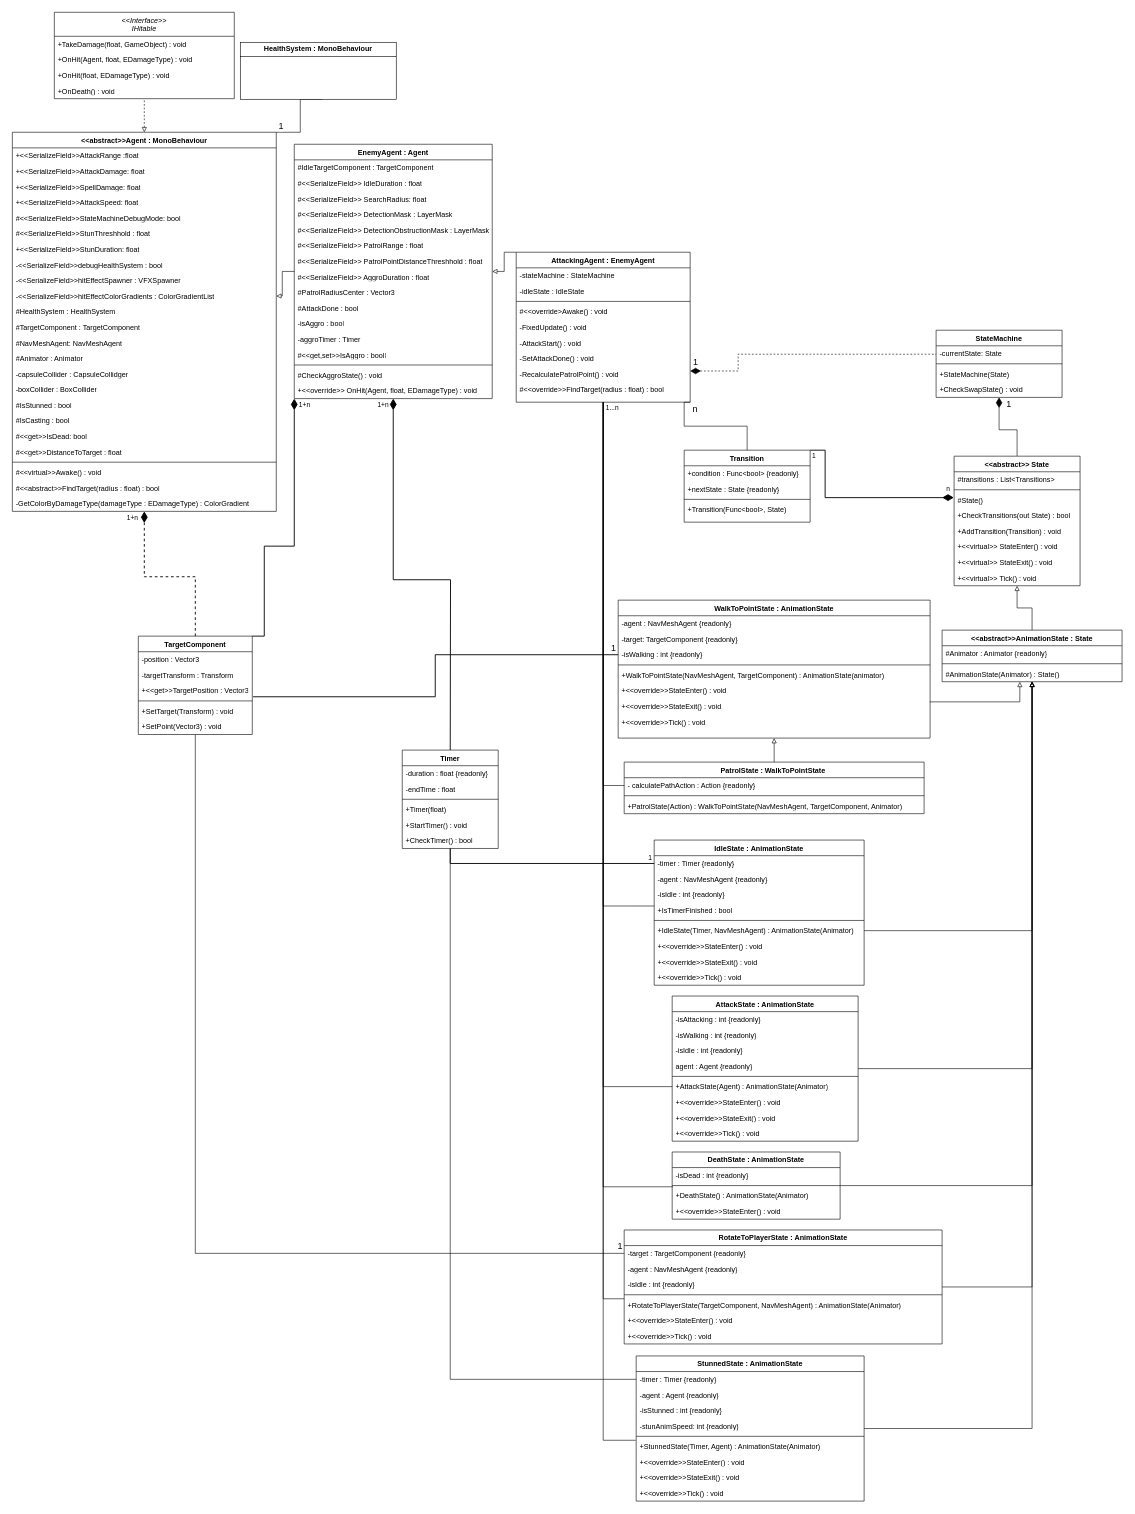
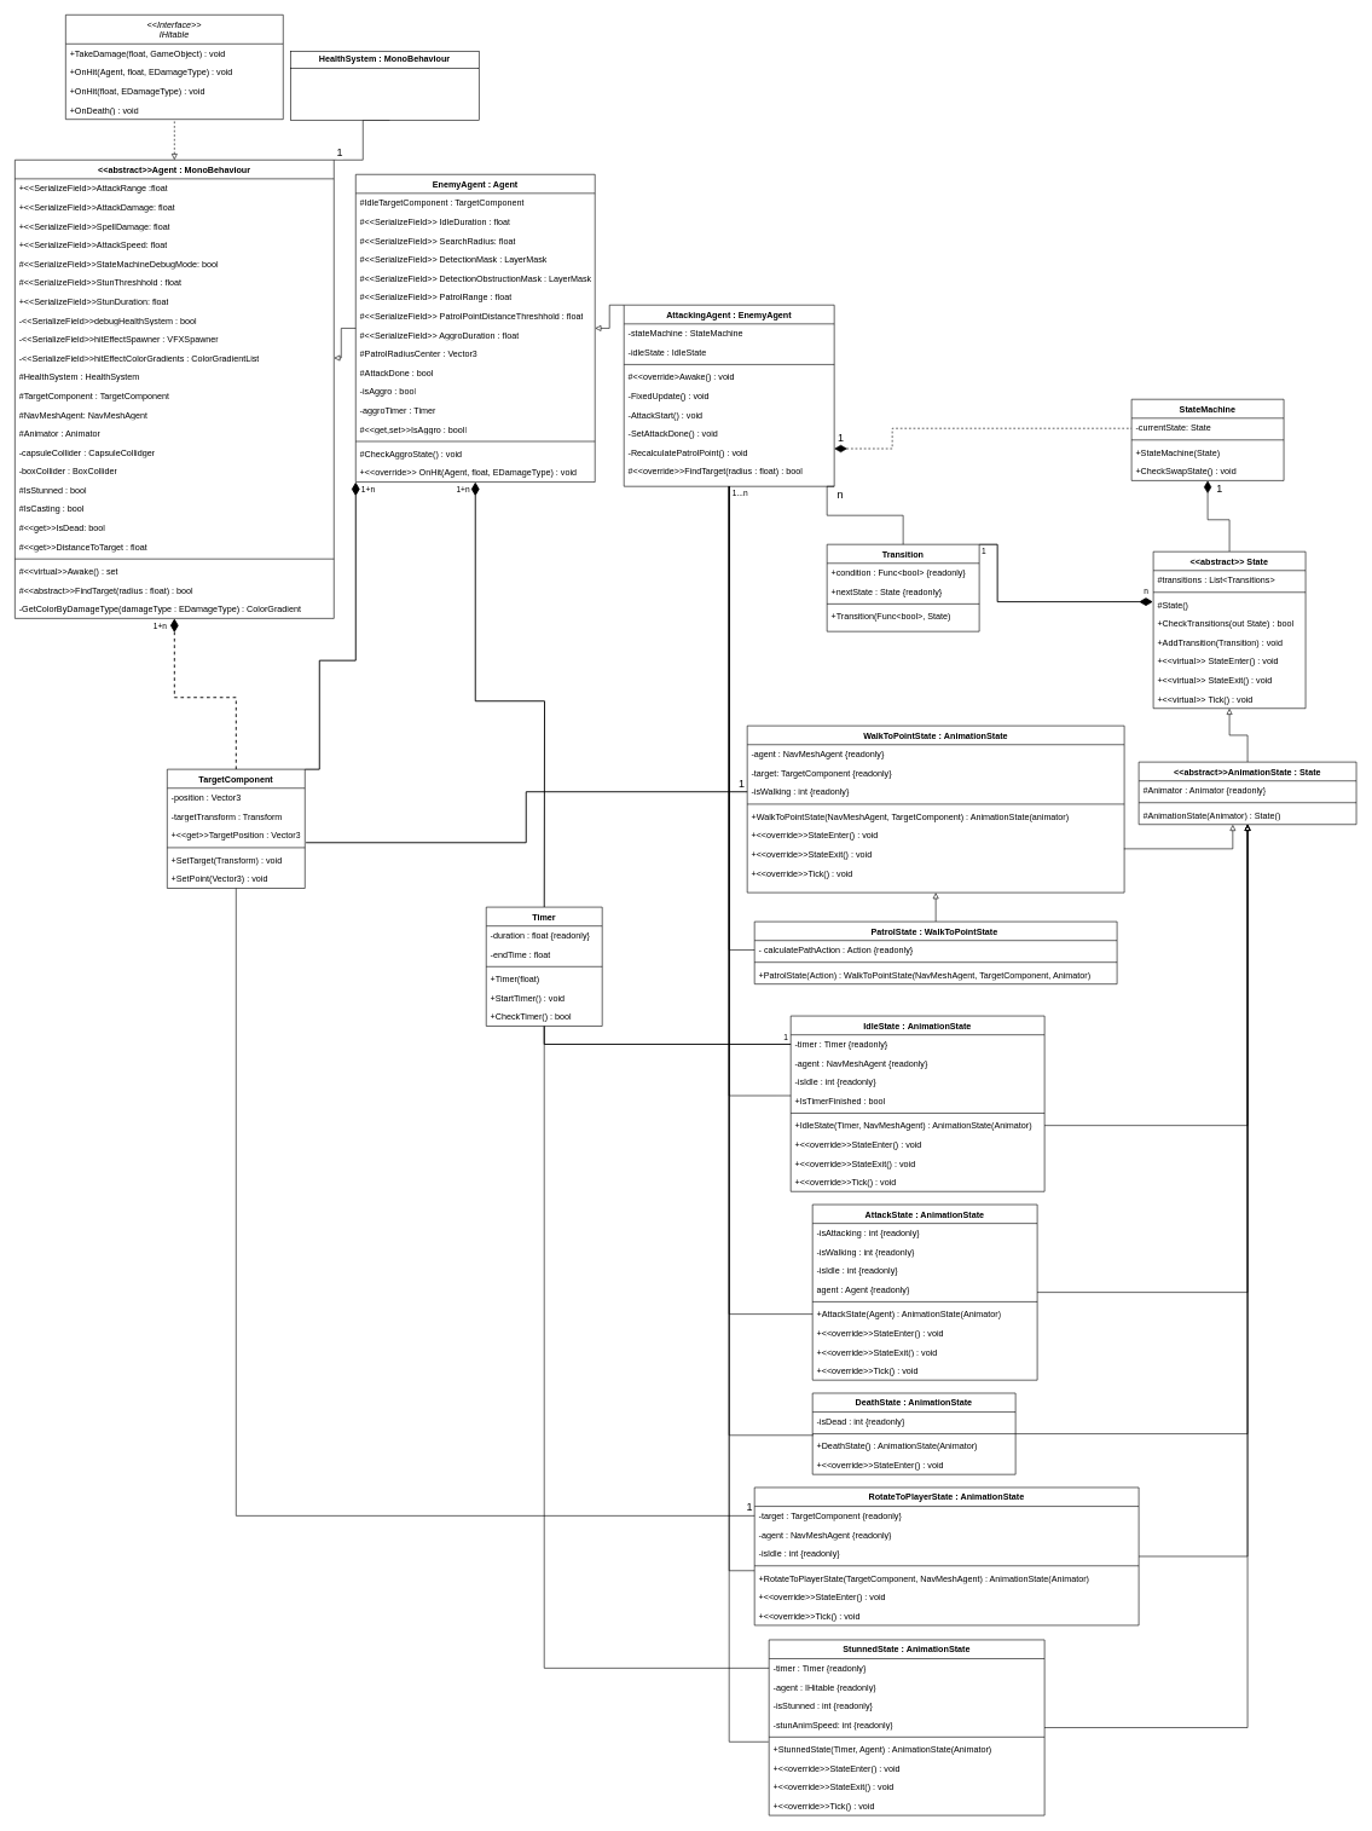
- <mxCell id="84" value="#&amp;lt;&amp;lt;virtual&amp;gt;&amp;gt;Awake() : void" style="text;strokeColor=none;fillColor=none;align=left;verticalAlign=top;spacingLeft=4;spacingRight=4;overflow=hidden;rotatable=0;points=[[0,0.5],[1,0.5]];portConstraint=eastwest;whiteSpace=wrap;html=1;" parent="62" vertex="1"><mxGeometry y="554" width="440" height="26" as="geometry" /></mxCell>
+ <mxCell id="84" value="#&amp;lt;&amp;lt;virtual&amp;gt;&amp;gt;Awake() : set" style="text;strokeColor=none;fillColor=none;align=left;verticalAlign=top;spacingLeft=4;spacingRight=4;overflow=hidden;rotatable=0;points=[[0,0.5],[1,0.5]];portConstraint=eastwest;whiteSpace=wrap;html=1;" parent="62" vertex="1"><mxGeometry y="554" width="440" height="26" as="geometry" /></mxCell>
- <mxCell id="175" value="-agent : Agent {readonly}" style="text;strokeColor=none;fillColor=none;align=left;verticalAlign=top;spacingLeft=4;spacingRight=4;overflow=hidden;rotatable=0;points=[[0,0.5],[1,0.5]];portConstraint=eastwest;whiteSpace=wrap;html=1;" parent="173" vertex="1"><mxGeometry y="52" width="380" height="26" as="geometry" /></mxCell>
+ <mxCell id="175" value="-agent : IHitable {readonly}" style="text;strokeColor=none;fillColor=none;align=left;verticalAlign=top;spacingLeft=4;spacingRight=4;overflow=hidden;rotatable=0;points=[[0,0.5],[1,0.5]];portConstraint=eastwest;whiteSpace=wrap;html=1;" parent="173" vertex="1"><mxGeometry y="52" width="380" height="26" as="geometry" /></mxCell>
